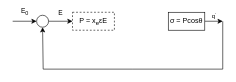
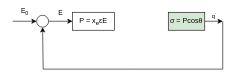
- <mxCell id="5" value="P = x&lt;sub&gt;e&lt;/sub&gt;εE" style="rounded=0;whiteSpace=wrap;html=1;verticalAlign=middle;align=center;dashed=1;" vertex="1" parent="1"><mxGeometry x="120" y="20" width="70" height="30" as="geometry" /></mxCell>
+ <mxCell id="5" value="P = x&lt;sub&gt;e&lt;/sub&gt;εE" style="rounded=0;whiteSpace=wrap;html=1;verticalAlign=middle;align=center;" vertex="1" parent="1"><mxGeometry x="120" y="20" width="70" height="30" as="geometry" /></mxCell>
- <mxCell id="7" value="σ = Pcosθ" style="whiteSpace=wrap;html=1;verticalAlign=middle;align=center;" vertex="1" parent="1"><mxGeometry x="280" y="20" width="61" height="30" as="geometry" /></mxCell>
+ <mxCell id="7" value="σ = Pcosθ" style="whiteSpace=wrap;html=1;verticalAlign=middle;align=center;fillColor=#d5e8d4;" vertex="1" parent="1"><mxGeometry x="280" y="20" width="61" height="30" as="geometry" /></mxCell>
